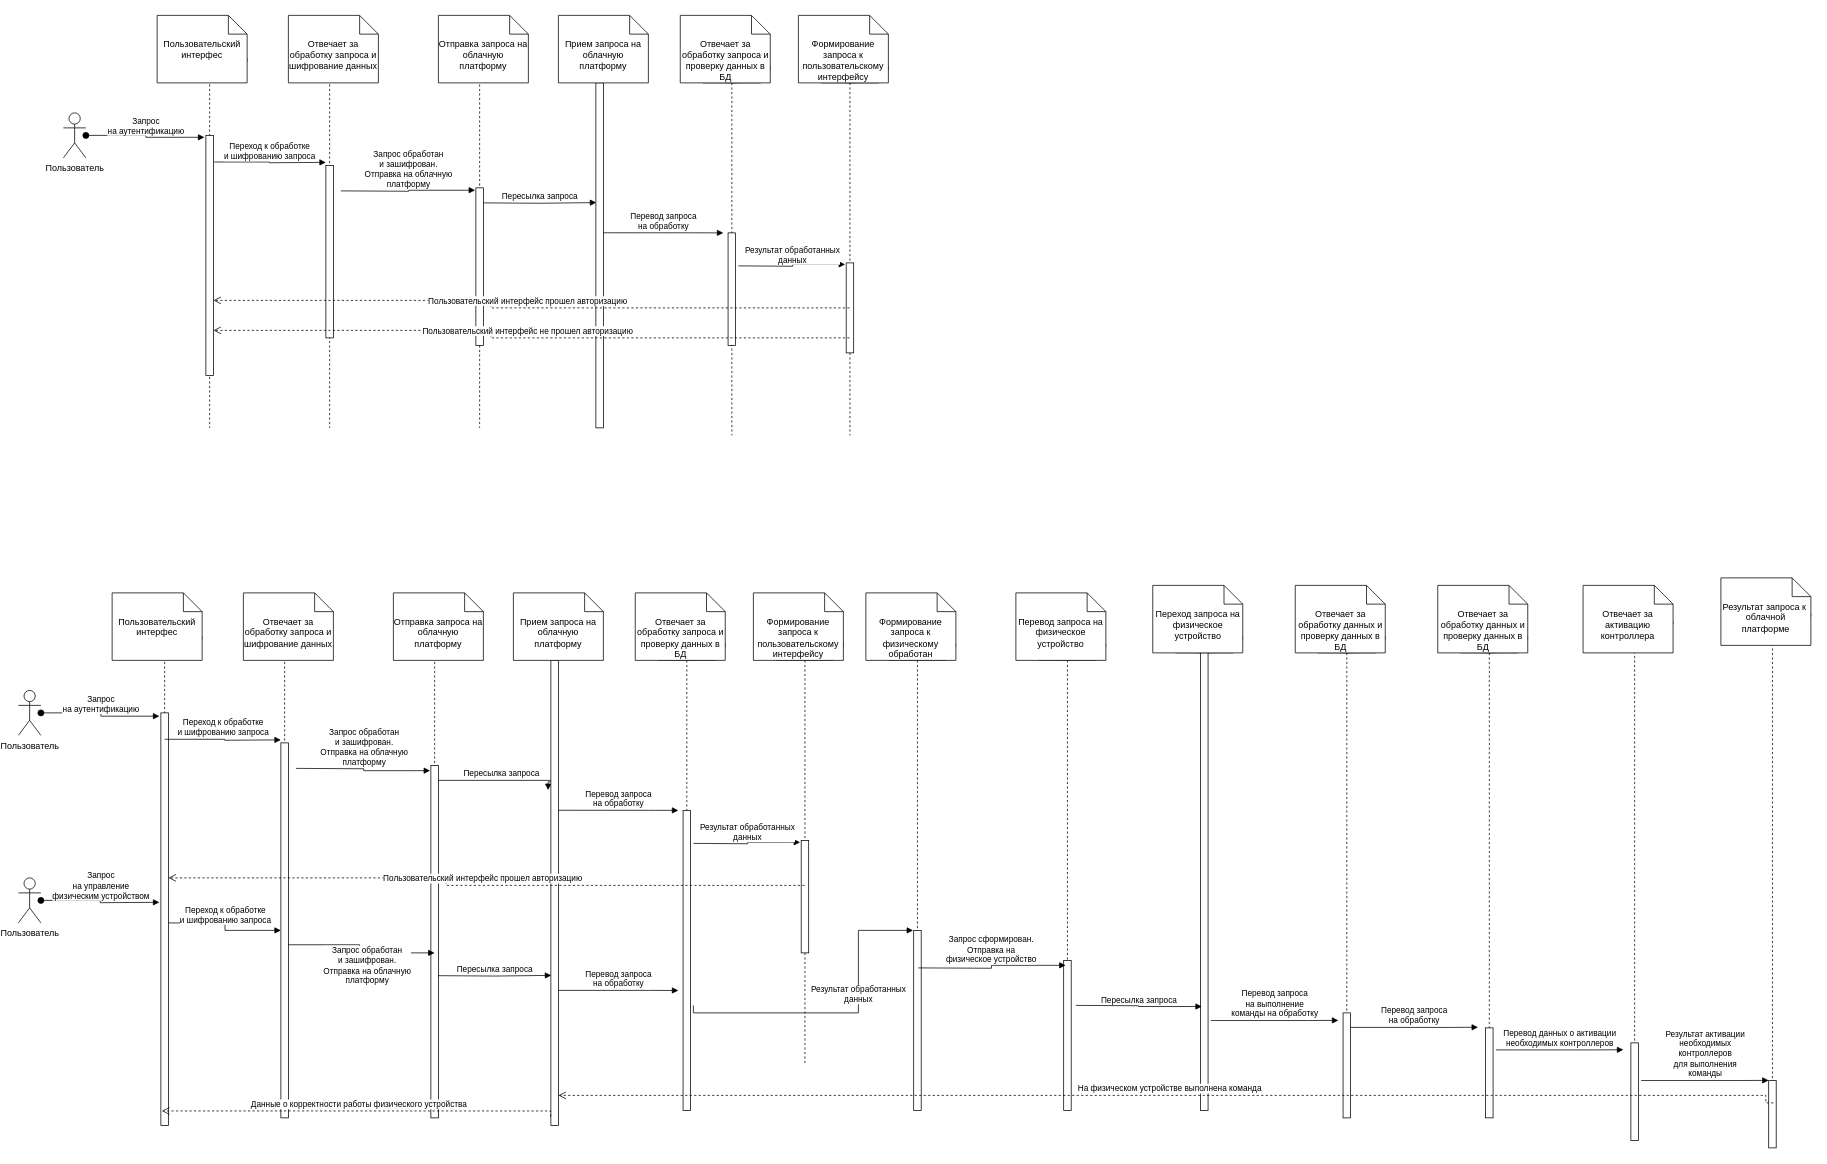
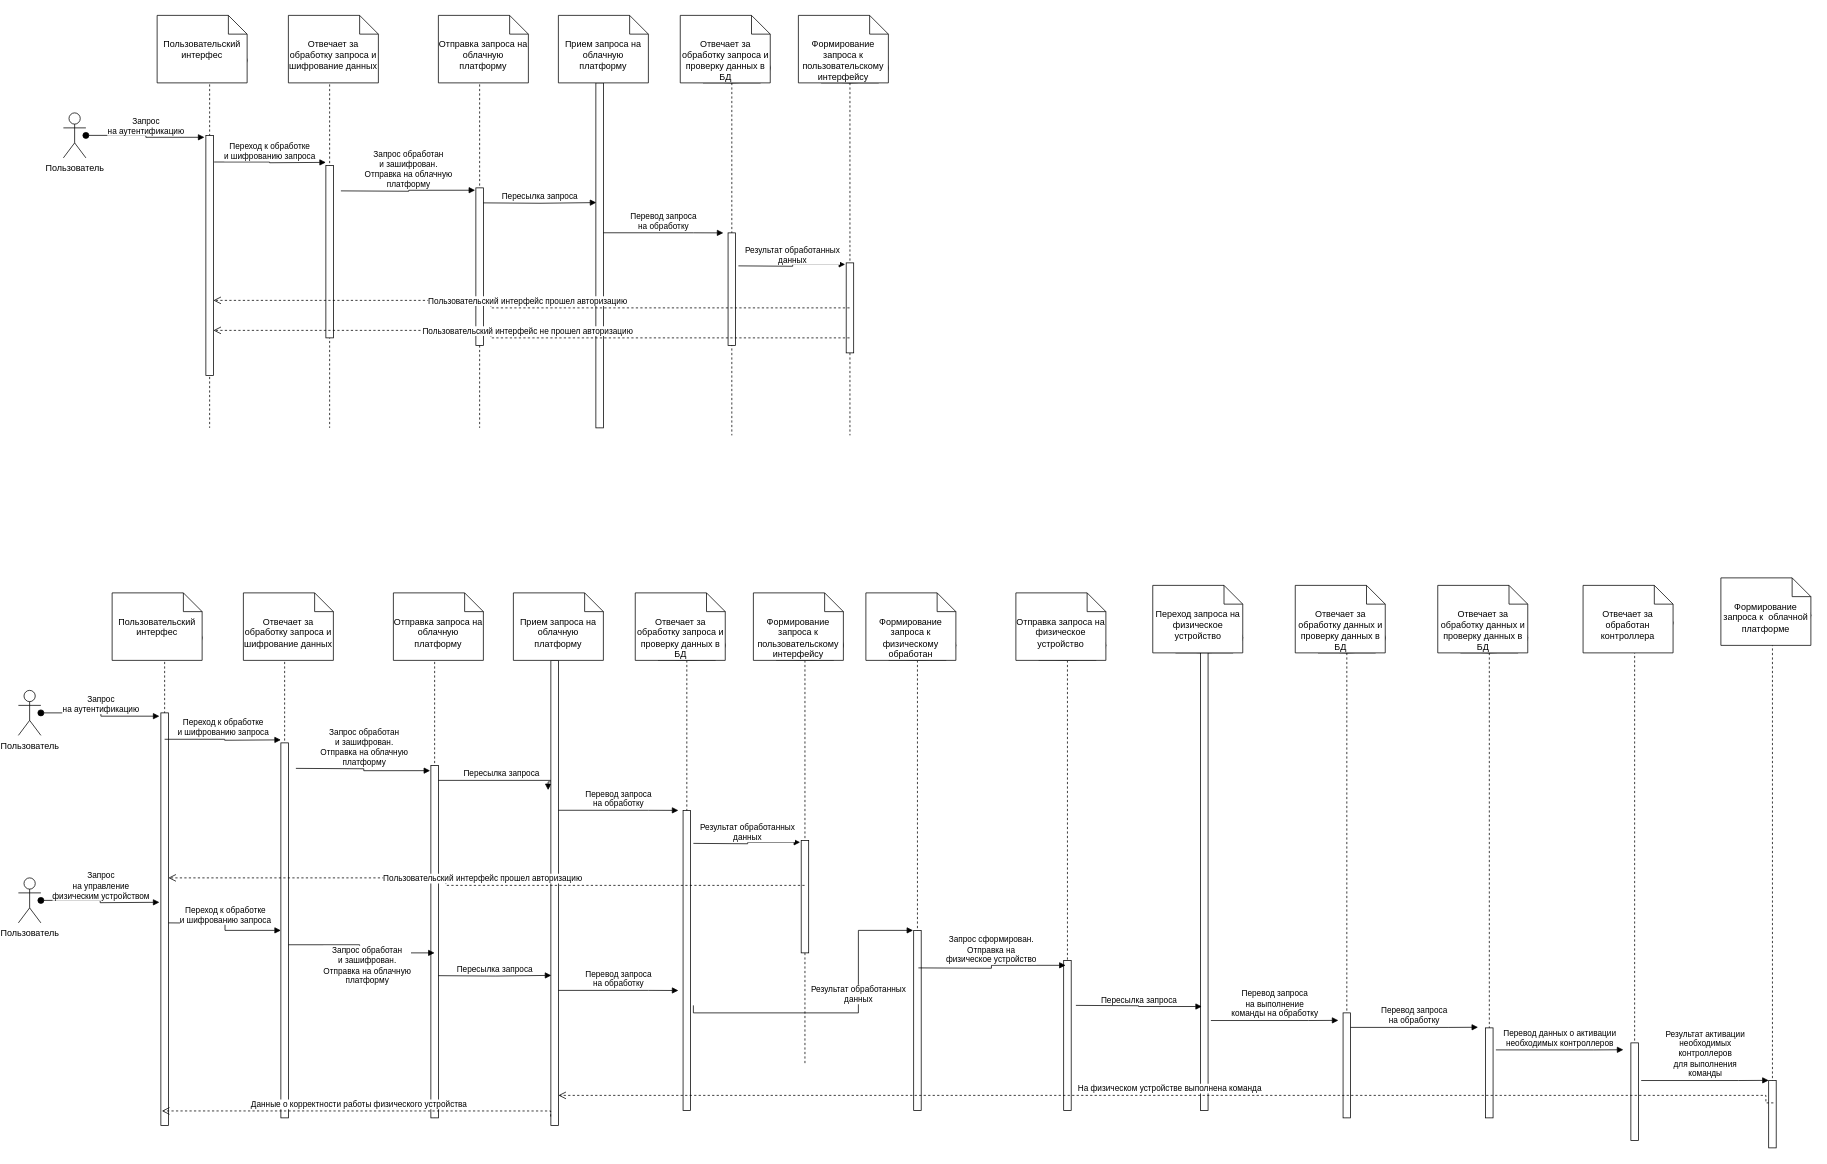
- <mxCell id="88" value="Результат запроса к&amp;nbsp; облачной платформе" style="shape=note2;boundedLbl=1;whiteSpace=wrap;html=1;size=25;verticalAlign=top;align=center;" vertex="1" parent="1"><mxGeometry x="2290" y="770" width="120" height="90" as="geometry" /></mxCell>
+ <mxCell id="88" value="Формирование запроса к&amp;nbsp; облачной платформе" style="shape=note2;boundedLbl=1;whiteSpace=wrap;html=1;size=25;verticalAlign=top;align=center;" vertex="1" parent="1"><mxGeometry x="2290" y="770" width="120" height="90" as="geometry" /></mxCell>
- <mxCell id="85" value="Отвечает за активацию контроллера" style="shape=note2;boundedLbl=1;whiteSpace=wrap;html=1;size=25;verticalAlign=top;align=center;" vertex="1" parent="1"><mxGeometry x="2106.25" y="780" width="120" height="90" as="geometry" /></mxCell>
+ <mxCell id="85" value="Отвечает за обработан контроллера" style="shape=note2;boundedLbl=1;whiteSpace=wrap;html=1;size=25;verticalAlign=top;align=center;" vertex="1" parent="1"><mxGeometry x="2106.25" y="780" width="120" height="90" as="geometry" /></mxCell>
- <mxCell id="67" value="Перевод запроса на физическое устройство" style="shape=note2;boundedLbl=1;whiteSpace=wrap;html=1;size=25;verticalAlign=top;align=center;" vertex="1" parent="65"><mxGeometry x="-17.5" y="-50" width="120" height="90" as="geometry" /></mxCell>
+ <mxCell id="67" value="Отправка запроса на физическое устройство" style="shape=note2;boundedLbl=1;whiteSpace=wrap;html=1;size=25;verticalAlign=top;align=center;" vertex="1" parent="65"><mxGeometry x="-17.5" y="-50" width="120" height="90" as="geometry" /></mxCell>
